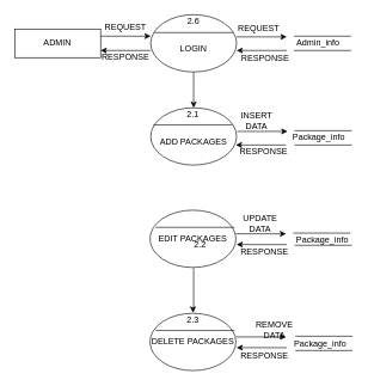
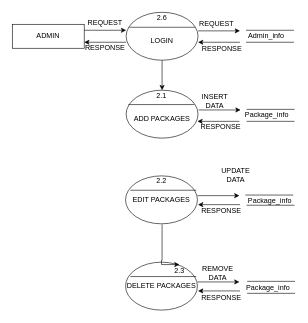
- <mxCell id="36" value="UPDATE DATA" style="text;html=1;strokeColor=none;fillColor=none;align=center;verticalAlign=middle;whiteSpace=wrap;rounded=0;" parent="1" vertex="1"><mxGeometry x="343" y="302" width="40" height="20" as="geometry" /></mxCell>
+ <mxCell id="36" value="UPDATE DATA" style="text;html=1;strokeColor=none;fillColor=none;align=center;verticalAlign=middle;whiteSpace=wrap;rounded=0;" parent="1" vertex="1"><mxGeometry x="373" y="282" width="40" height="20" as="geometry" /></mxCell>
- <mxCell id="34" value="2.2" style="text;html=1;strokeColor=none;fillColor=none;align=center;verticalAlign=middle;whiteSpace=wrap;rounded=0;" parent="1" vertex="1"><mxGeometry x="259" y="332" width="40" height="20" as="geometry" /></mxCell>
+ <mxCell id="34" value="2.2" style="text;html=1;strokeColor=none;fillColor=none;align=center;verticalAlign=middle;whiteSpace=wrap;rounded=0;" parent="1" vertex="1"><mxGeometry x="249" y="292" width="40" height="20" as="geometry" /></mxCell>
- <mxCell id="45" value="2.3" style="text;html=1;strokeColor=none;fillColor=none;align=center;verticalAlign=middle;whiteSpace=wrap;rounded=0;" parent="1" vertex="1"><mxGeometry x="249" y="436" width="40" height="20" as="geometry" /></mxCell>
+ <mxCell id="45" value="2.3" style="text;html=1;strokeColor=none;fillColor=none;align=center;verticalAlign=middle;whiteSpace=wrap;rounded=0;" parent="1" vertex="1"><mxGeometry x="279" y="441" width="40" height="20" as="geometry" /></mxCell>
- <mxCell id="47" value="REMOVE DATA" style="text;html=1;strokeColor=none;fillColor=none;align=center;verticalAlign=middle;whiteSpace=wrap;rounded=0;" parent="1" vertex="1"><mxGeometry x="363" y="451" width="40" height="20" as="geometry" /></mxCell>
+ <mxCell id="47" value="REMOVE DATA" style="text;html=1;strokeColor=none;fillColor=none;align=center;verticalAlign=middle;whiteSpace=wrap;rounded=0;" parent="1" vertex="1"><mxGeometry x="343" y="446" width="40" height="20" as="geometry" /></mxCell>
